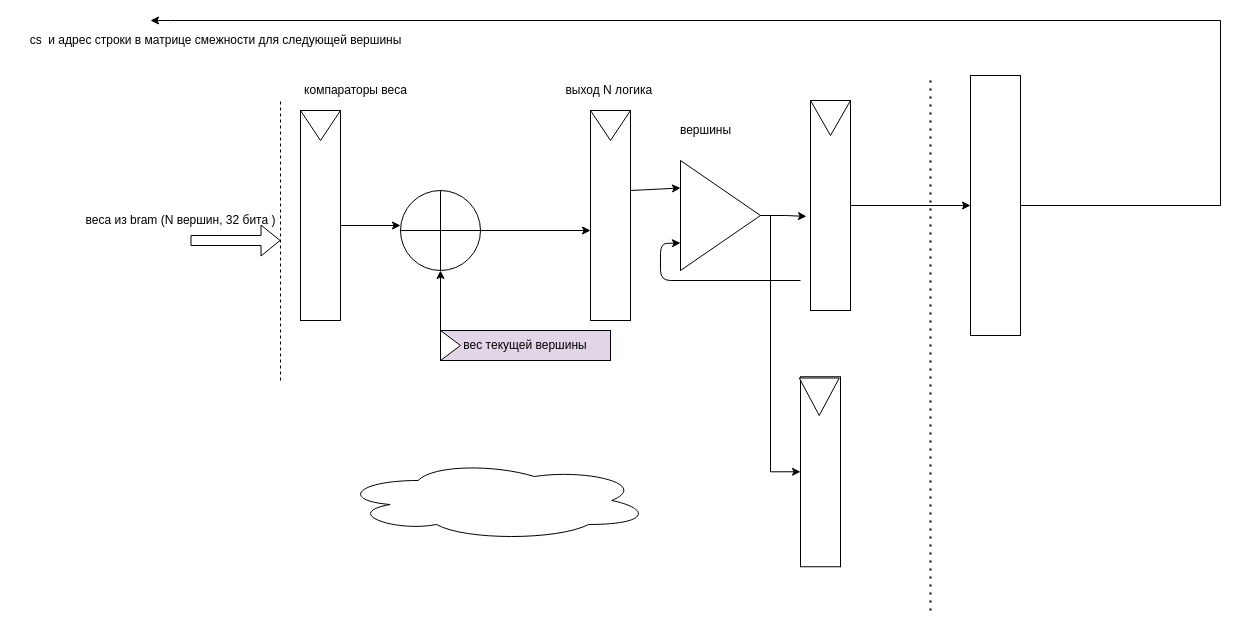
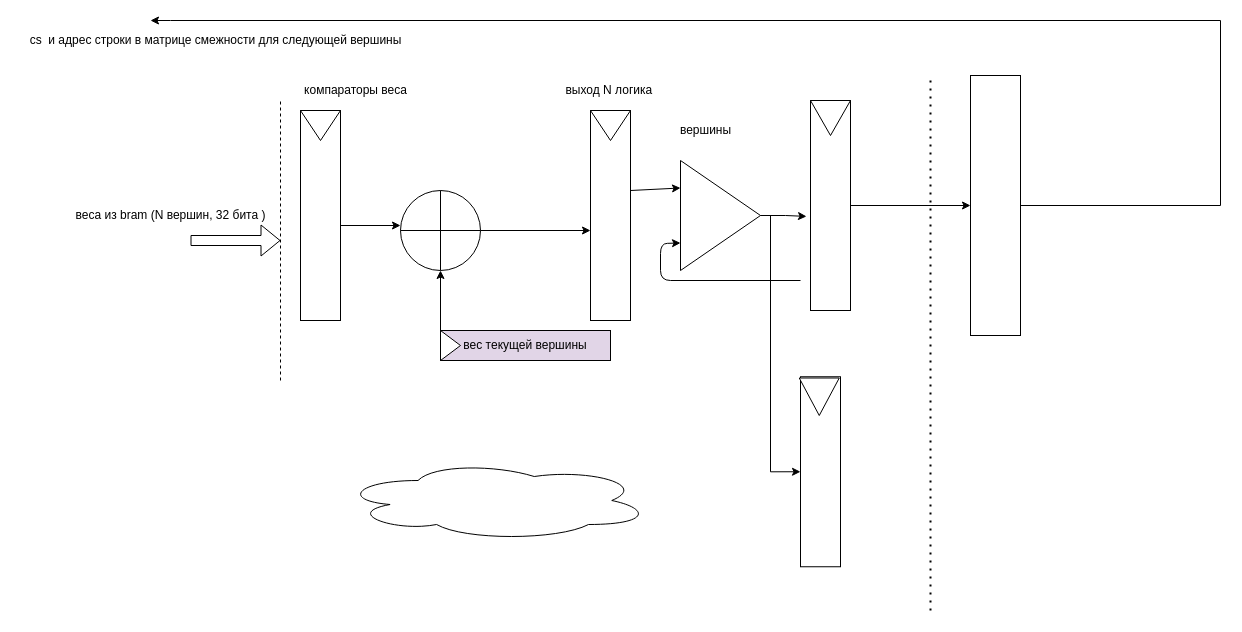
- <mxCell id="4" value="веса из bram (N вершин, 32 бита )" style="text;html=1;align=center;verticalAlign=middle;resizable=0;points=[];autosize=1;" vertex="1" parent="1"><mxGeometry x="75" y="210" width="210" height="20" as="geometry" /></mxCell>
+ <mxCell id="4" value="веса из bram (N вершин, 32 бита )" style="text;html=1;align=center;verticalAlign=middle;resizable=0;points=[];autosize=1;" vertex="1" parent="1"><mxGeometry x="65" y="205" width="210" height="20" as="geometry" /></mxCell>
